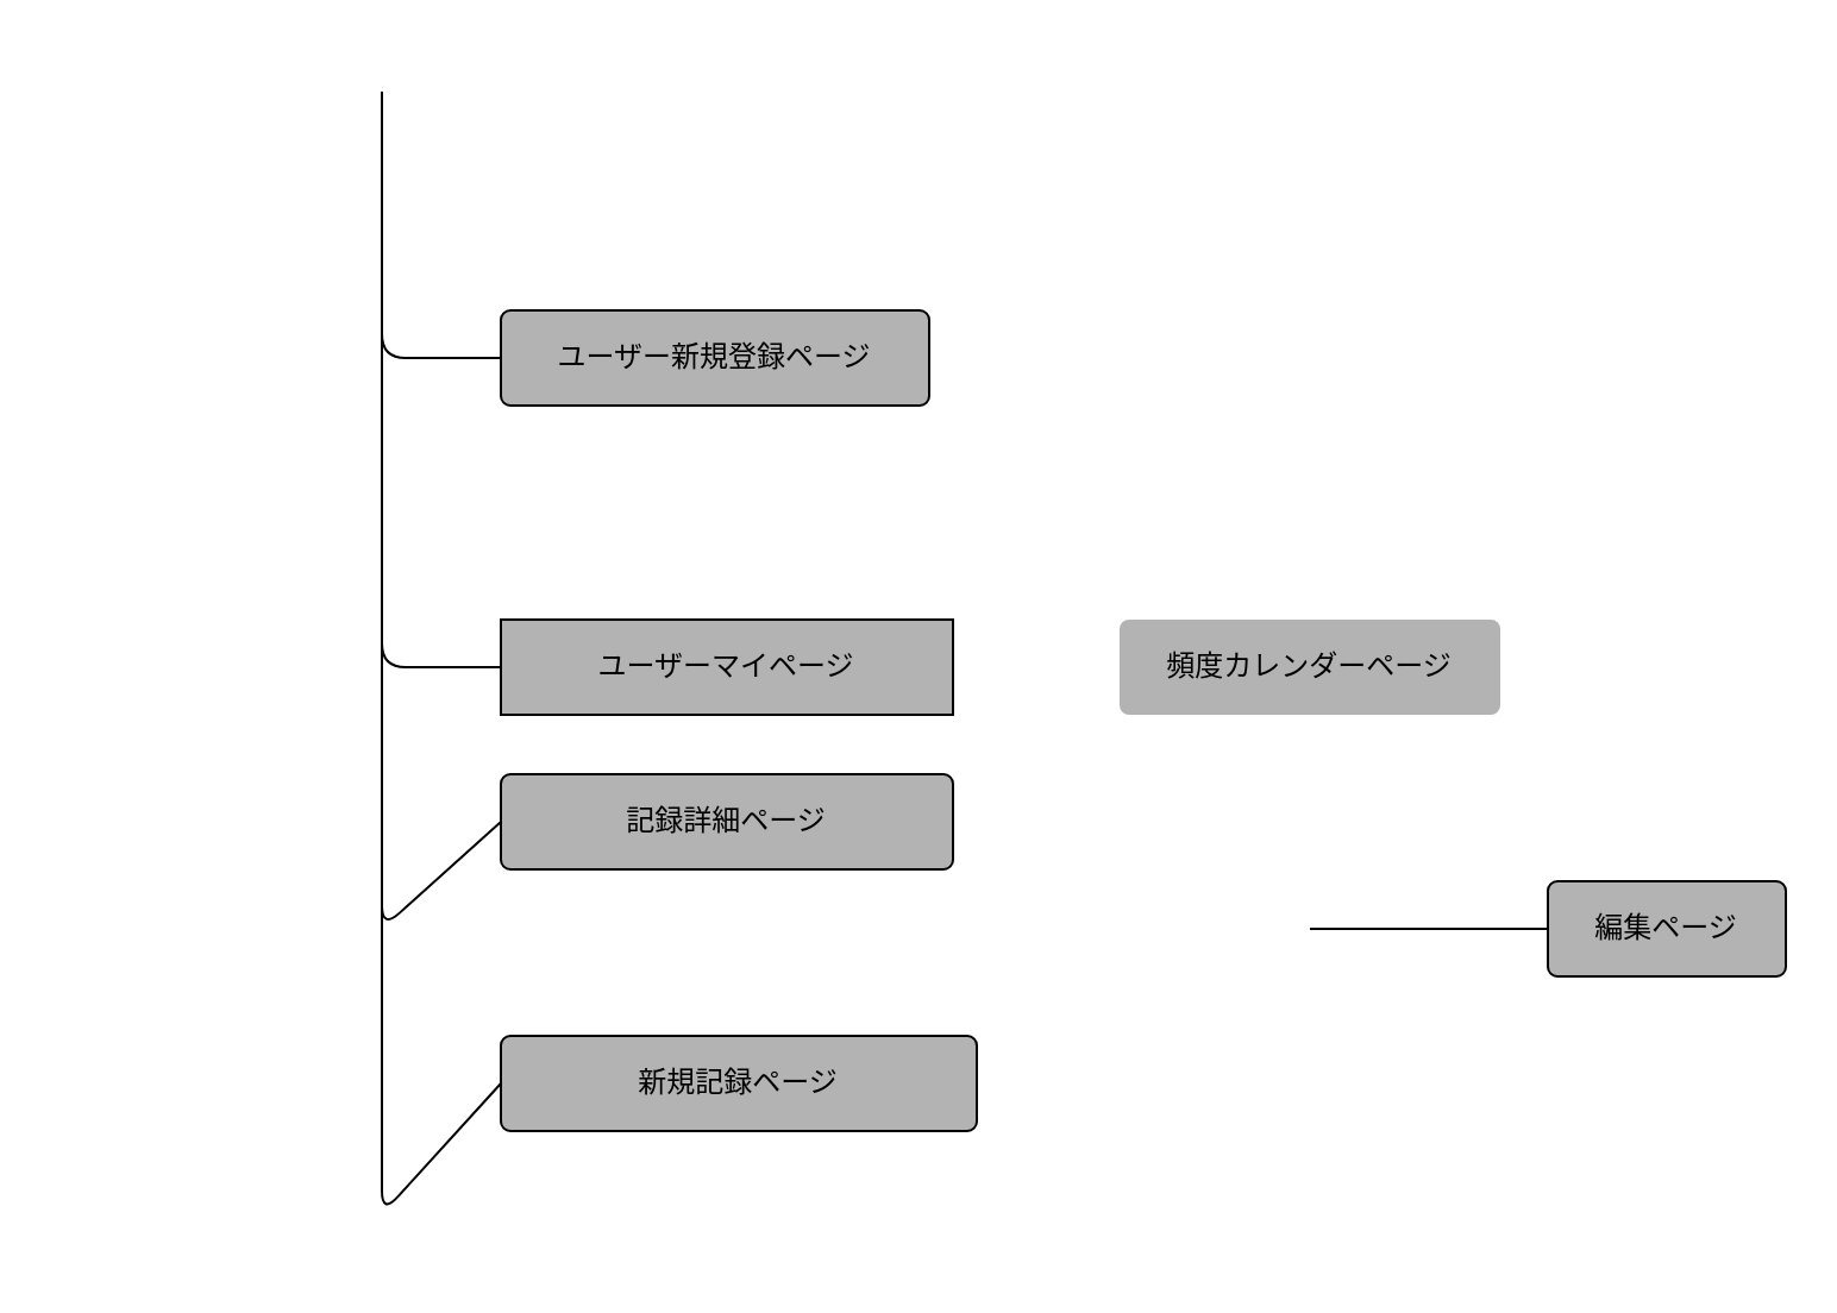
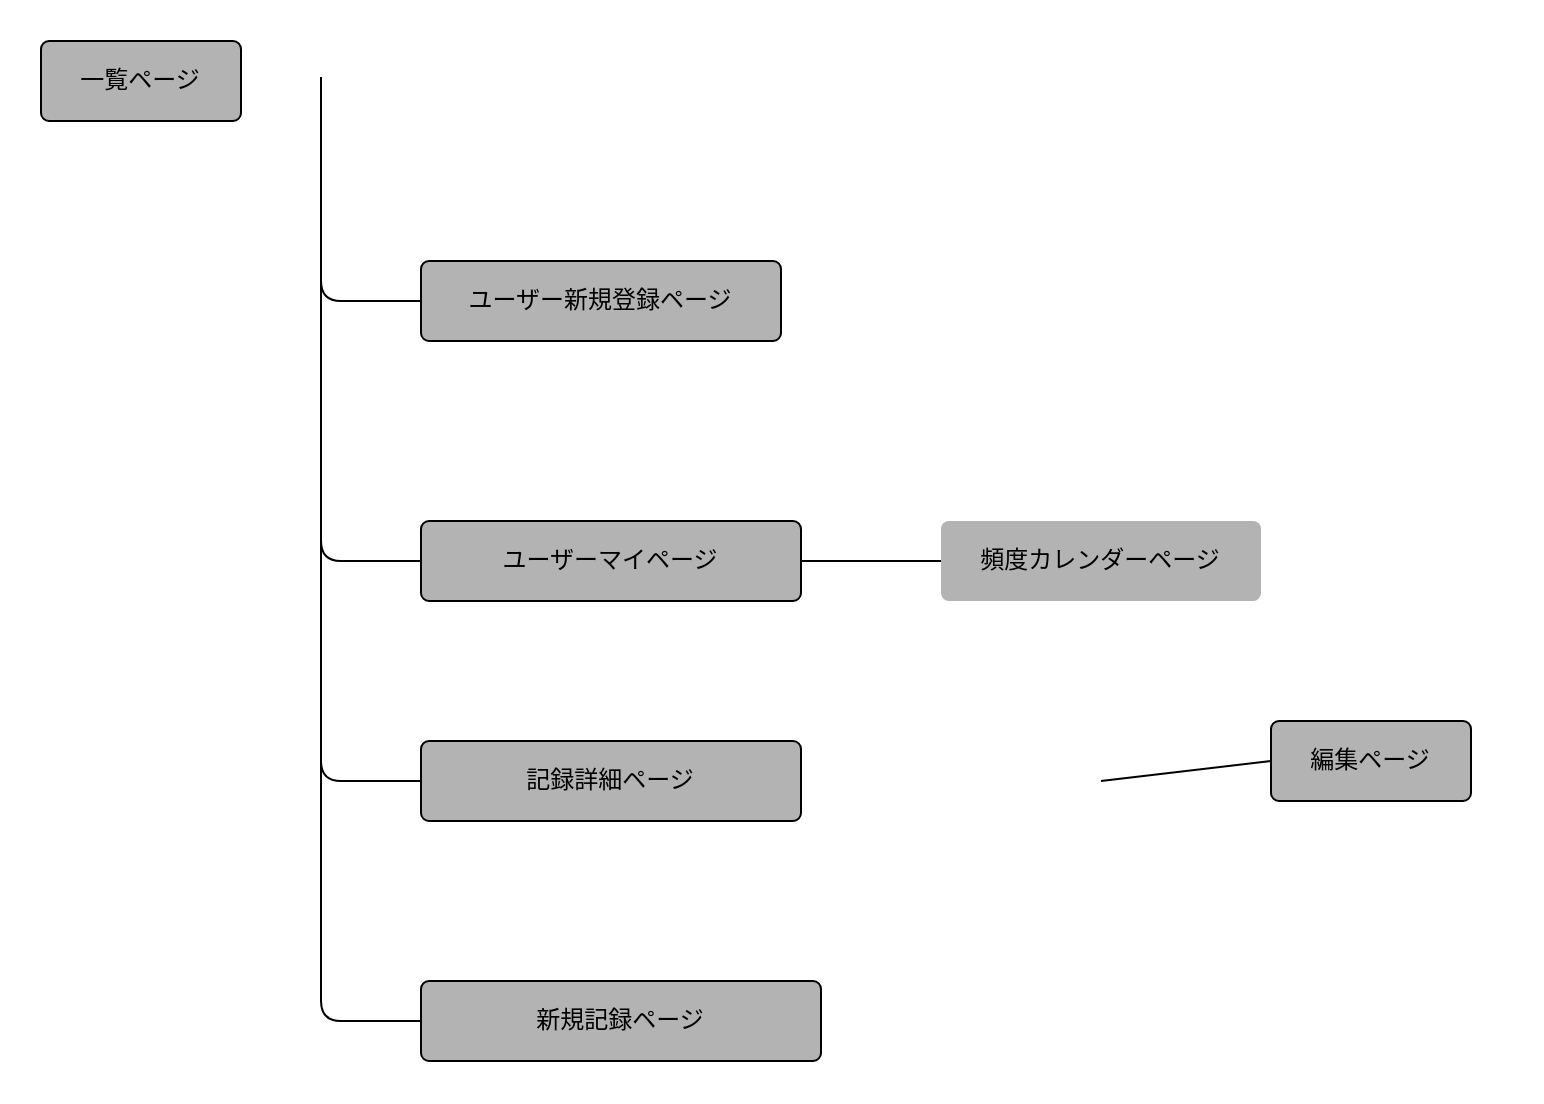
+ <mxCell id="2" value="&lt;font color=&quot;#000000&quot;&gt;一覧ページ&lt;/font&gt;" style="rounded=1;arcSize=10;whiteSpace=wrap;html=1;align=center;fillColor=#B3B3B3;strokeColor=#000000;" vertex="1" parent="1"><mxGeometry x="20" y="20" width="100" height="40" as="geometry" /></mxCell>
- <mxCell id="6" value="&lt;font color=&quot;#000000&quot;&gt;ユーザーマイページ&lt;/font&gt;" style="arcSize=10;whiteSpace=wrap;html=1;align=center;fontColor=#FFFFFF;strokeColor=#000000;fillColor=#B3B3B3;rounded=0;" vertex="1" parent="1"><mxGeometry x="210" y="260" width="190" height="40" as="geometry" /></mxCell>
+ <mxCell id="6" value="&lt;font color=&quot;#000000&quot;&gt;ユーザーマイページ&lt;/font&gt;" style="rounded=1;arcSize=10;whiteSpace=wrap;html=1;align=center;fontColor=#FFFFFF;strokeColor=#000000;fillColor=#B3B3B3;" vertex="1" parent="1"><mxGeometry x="210" y="260" width="190" height="40" as="geometry" /></mxCell>
+ <mxCell id="7" style="edgeStyle=none;html=1;exitX=0;exitY=0.5;exitDx=0;exitDy=0;fontColor=#FFFFFF;endArrow=none;endFill=0;" edge="1" parent="1" source="8" target="6"><mxGeometry relative="1" as="geometry" /></mxCell>
- <mxCell id="10" value="&lt;font color=&quot;#000000&quot;&gt;記録詳細ページ&lt;/font&gt;" style="rounded=1;arcSize=10;whiteSpace=wrap;html=1;align=center;fontColor=#FFFFFF;fillColor=#B3B3B3;strokeColor=#000000;" vertex="1" parent="1"><mxGeometry x="210" y="325" width="190" height="40" as="geometry" /></mxCell>
+ <mxCell id="10" value="&lt;font color=&quot;#000000&quot;&gt;記録詳細ページ&lt;/font&gt;" style="rounded=1;arcSize=10;whiteSpace=wrap;html=1;align=center;fontColor=#FFFFFF;fillColor=#B3B3B3;strokeColor=#000000;" vertex="1" parent="1"><mxGeometry x="210" y="370" width="190" height="40" as="geometry" /></mxCell>
- <mxCell id="12" value="&lt;font color=&quot;#000000&quot;&gt;編集ページ&lt;/font&gt;" style="rounded=1;arcSize=10;whiteSpace=wrap;html=1;align=center;fontColor=#FFFFFF;strokeColor=#000000;fillColor=#B3B3B3;" vertex="1" parent="1"><mxGeometry x="650" y="370" width="100" height="40" as="geometry" /></mxCell>
+ <mxCell id="12" value="&lt;font color=&quot;#000000&quot;&gt;編集ページ&lt;/font&gt;" style="rounded=1;arcSize=10;whiteSpace=wrap;html=1;align=center;fontColor=#FFFFFF;strokeColor=#000000;fillColor=#B3B3B3;" vertex="1" parent="1"><mxGeometry x="635" y="360" width="100" height="40" as="geometry" /></mxCell>
- <mxCell id="14" value="&lt;font color=&quot;#000000&quot;&gt;新規記録ページ&lt;/font&gt;" style="rounded=1;arcSize=10;whiteSpace=wrap;html=1;align=center;fontColor=#FFFFFF;strokeColor=#000000;fillColor=#B3B3B3;" vertex="1" parent="1"><mxGeometry x="210" y="435" width="200" height="40" as="geometry" /></mxCell>
+ <mxCell id="14" value="&lt;font color=&quot;#000000&quot;&gt;新規記録ページ&lt;/font&gt;" style="rounded=1;arcSize=10;whiteSpace=wrap;html=1;align=center;fontColor=#FFFFFF;strokeColor=#000000;fillColor=#B3B3B3;" vertex="1" parent="1"><mxGeometry x="210" y="490" width="200" height="40" as="geometry" /></mxCell>
